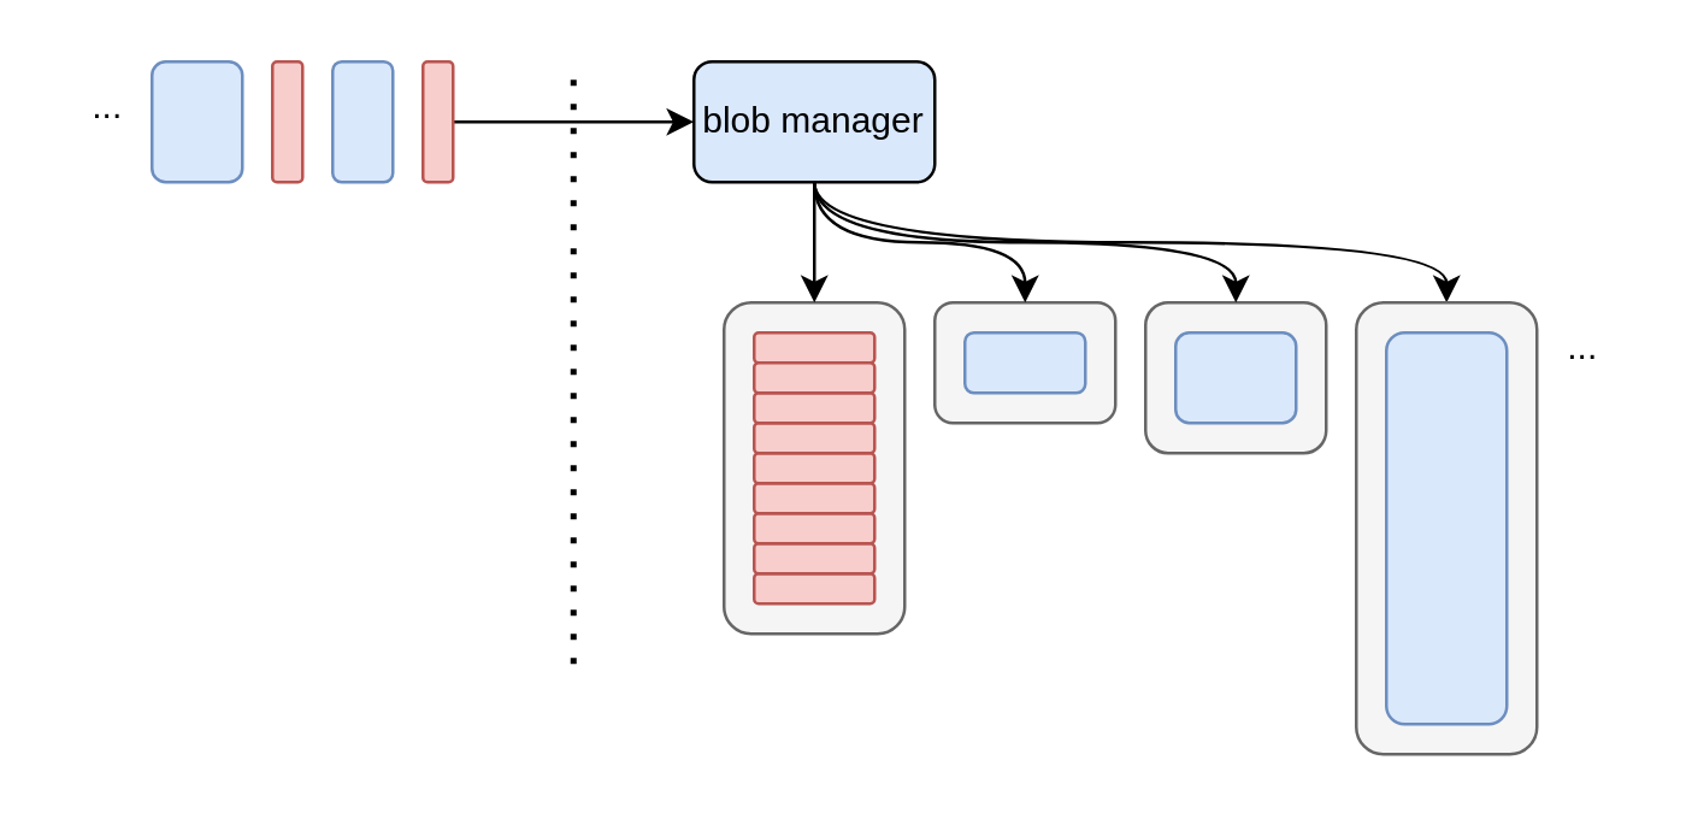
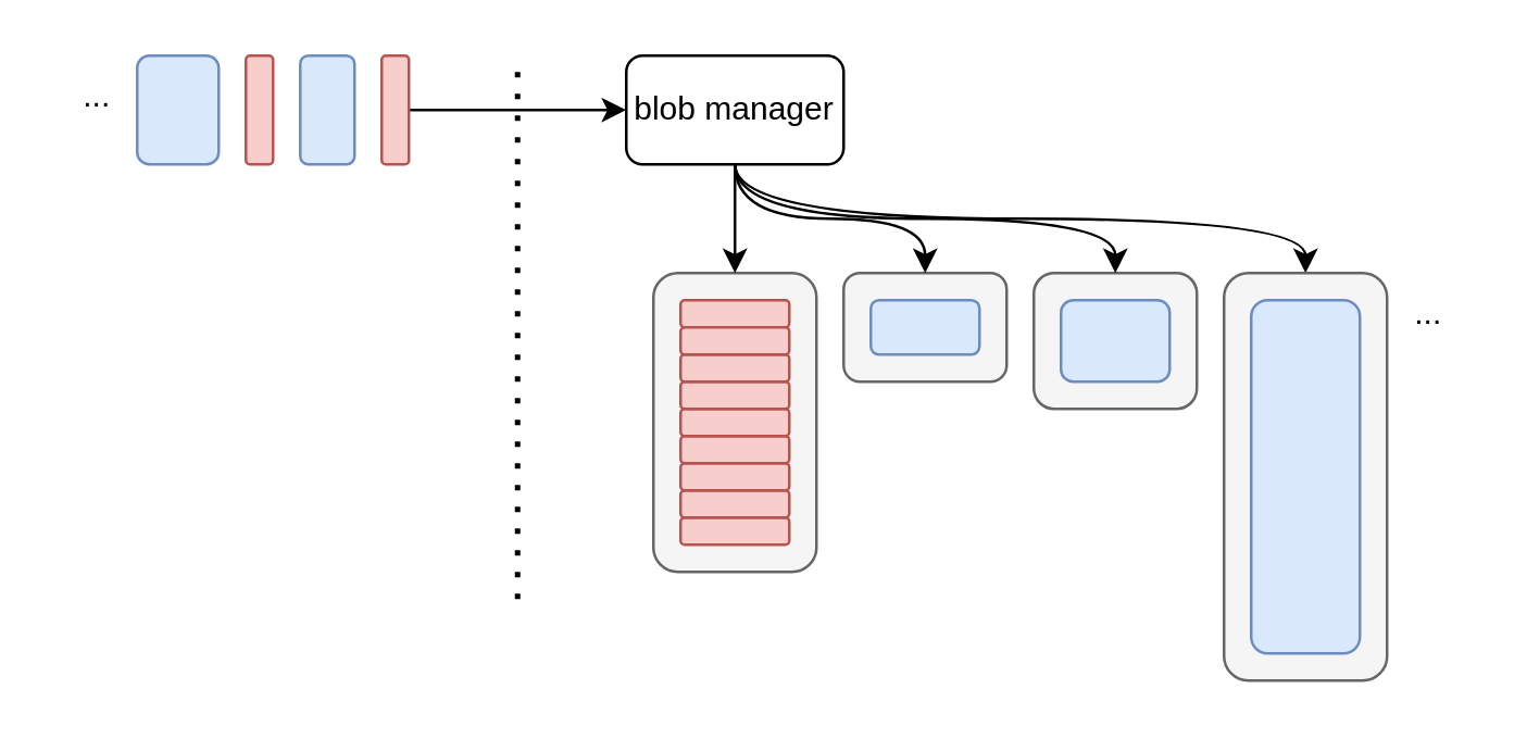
- <mxCell id="24" value="blob manager" style="rounded=1;whiteSpace=wrap;html=1;fillColor=#dae8fc;" parent="1" vertex="1"><mxGeometry x="230" y="20" width="80" height="40" as="geometry" /></mxCell>
+ <mxCell id="24" value="blob manager" style="rounded=1;whiteSpace=wrap;html=1;" parent="1" vertex="1"><mxGeometry x="230" y="20" width="80" height="40" as="geometry" /></mxCell>
